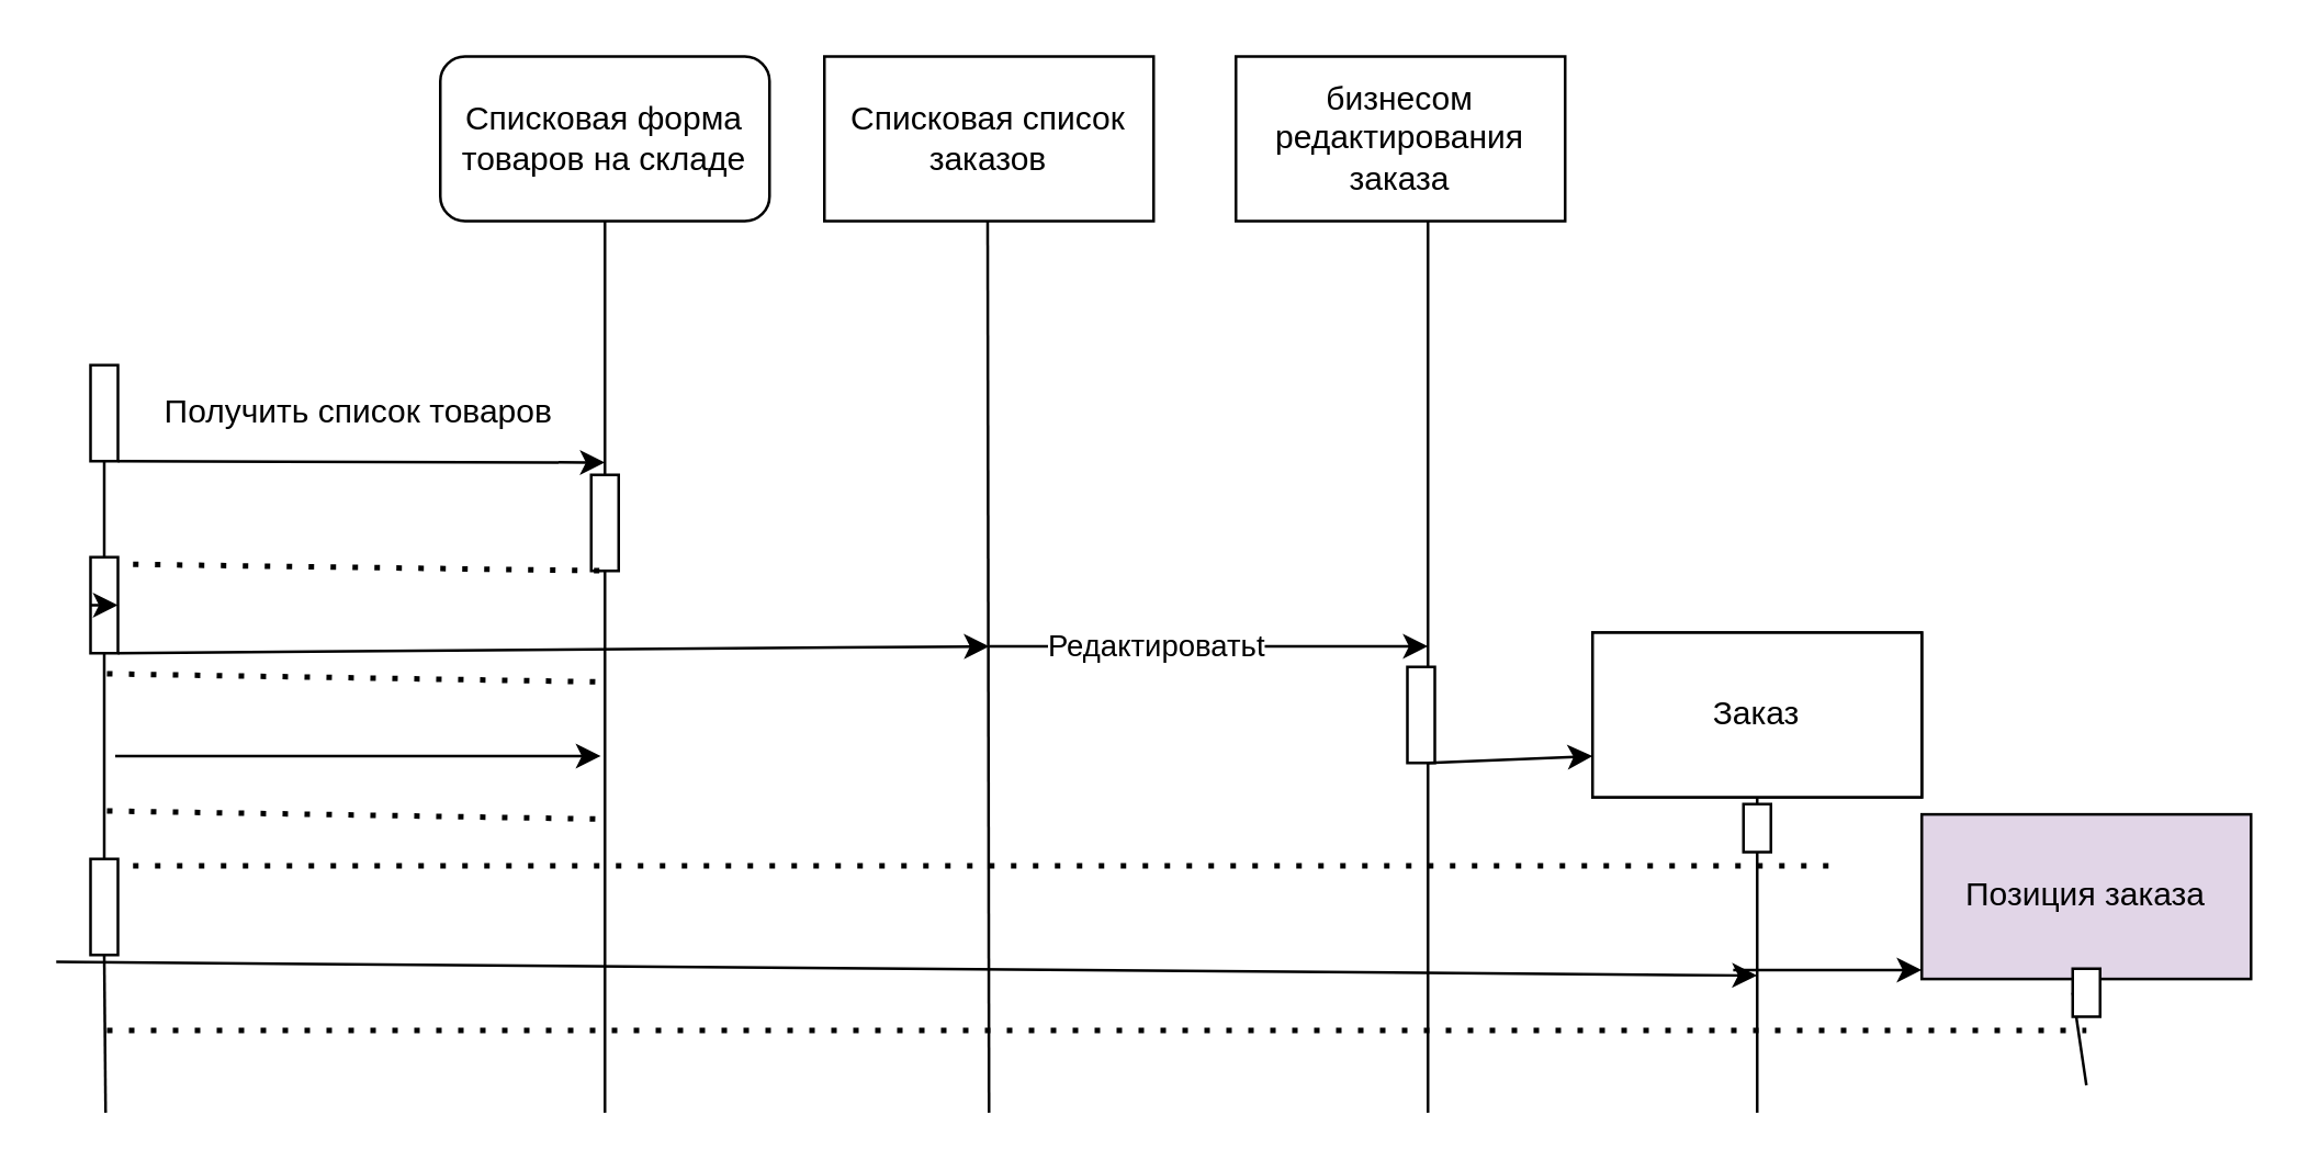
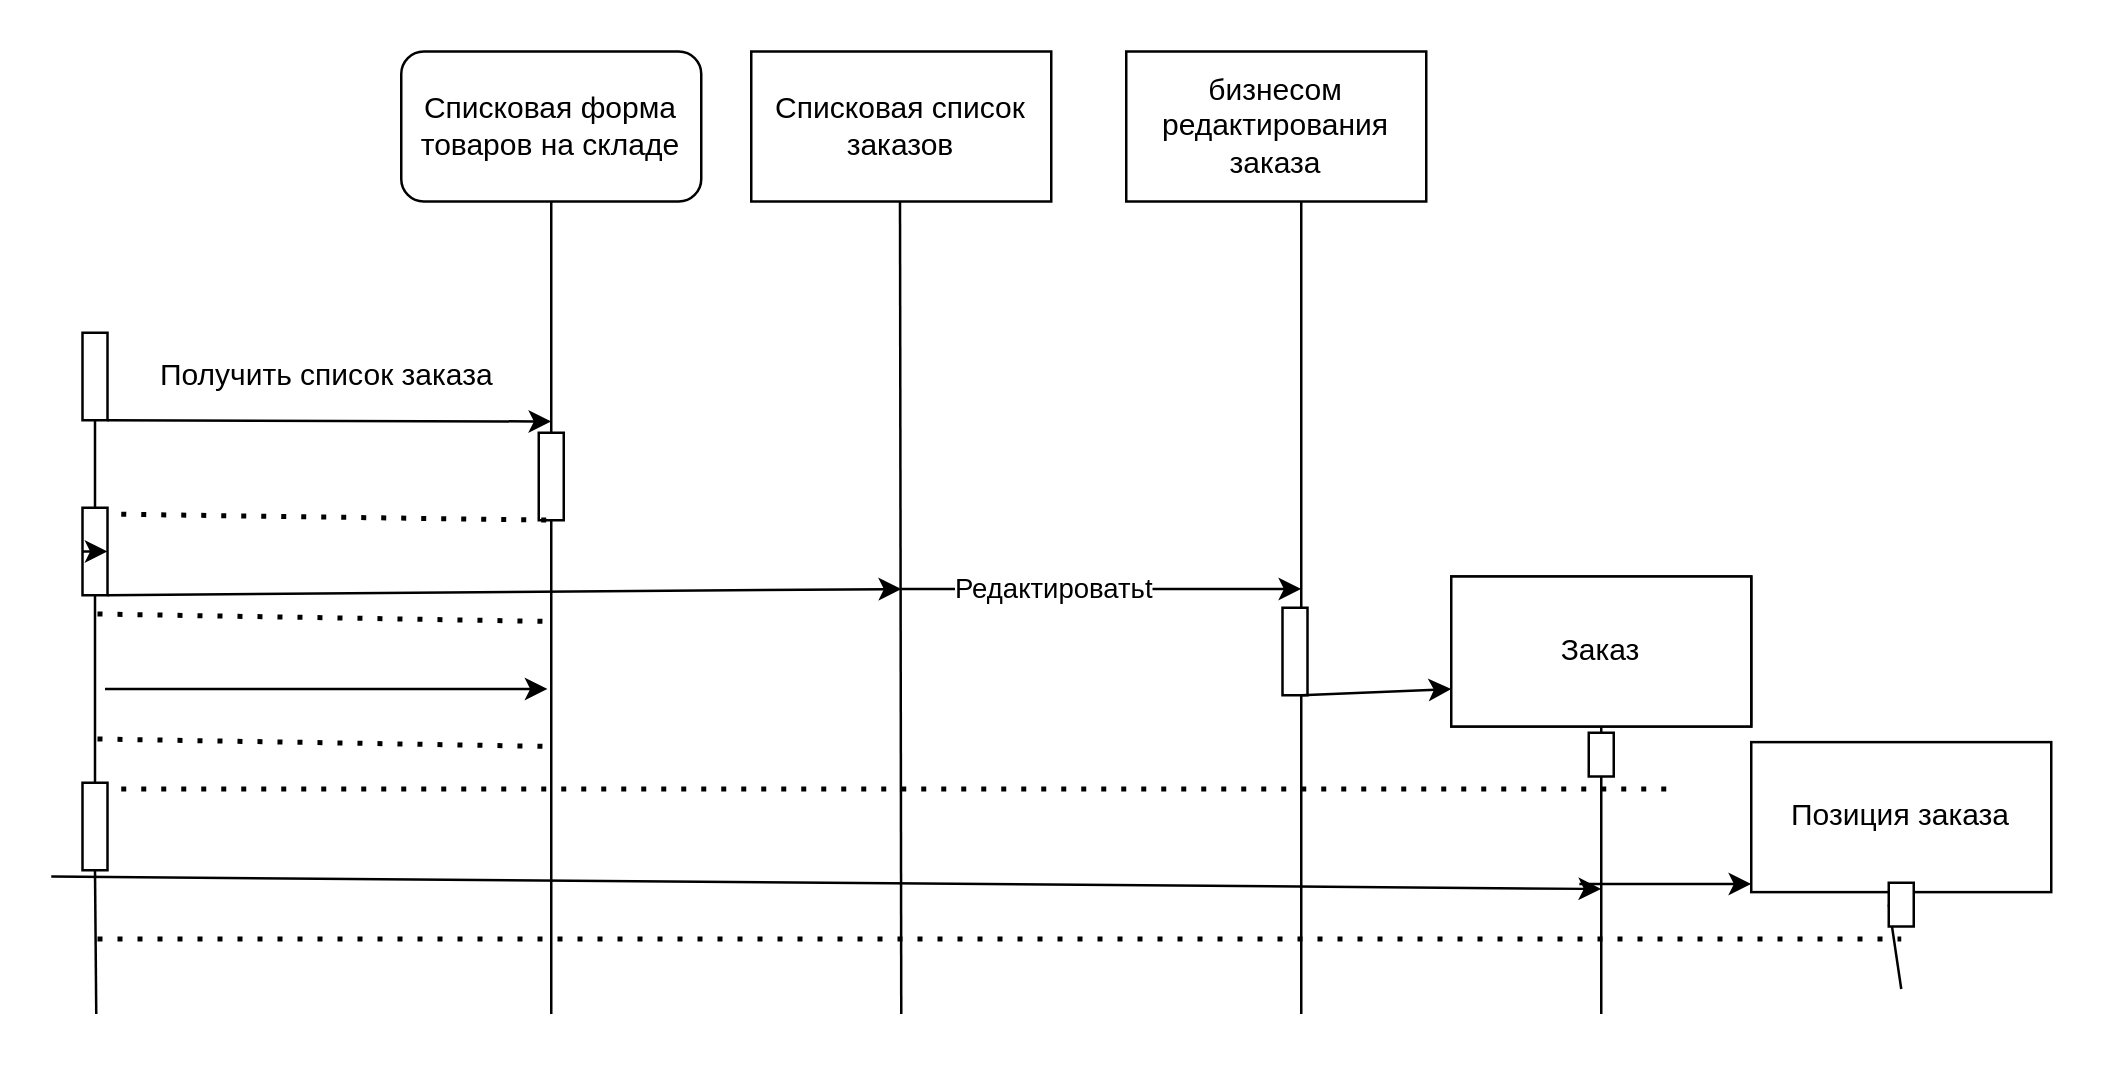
- <mxCell id="4" value="Получить список товаров" style="text;html=1;align=center;verticalAlign=middle;resizable=0;points=[];autosize=1;strokeColor=none;fillColor=none;" parent="1" vertex="1"><mxGeometry x="50" y="135" width="160" height="30" as="geometry" /></mxCell>
+ <mxCell id="4" value="Получить список заказа" style="text;html=1;align=center;verticalAlign=middle;resizable=0;points=[];autosize=1;strokeColor=none;fillColor=none;" parent="1" vertex="1"><mxGeometry x="50" y="135" width="160" height="30" as="geometry" /></mxCell>
- <mxCell id="37" value="Позиция заказа" style="rounded=0;whiteSpace=wrap;html=1;fillColor=#e1d5e7;" parent="1" vertex="1"><mxGeometry x="700" y="296.25" width="120" height="60" as="geometry" /></mxCell>
+ <mxCell id="37" value="Позиция заказа" style="rounded=0;whiteSpace=wrap;html=1;" parent="1" vertex="1"><mxGeometry x="700" y="296.25" width="120" height="60" as="geometry" /></mxCell>
